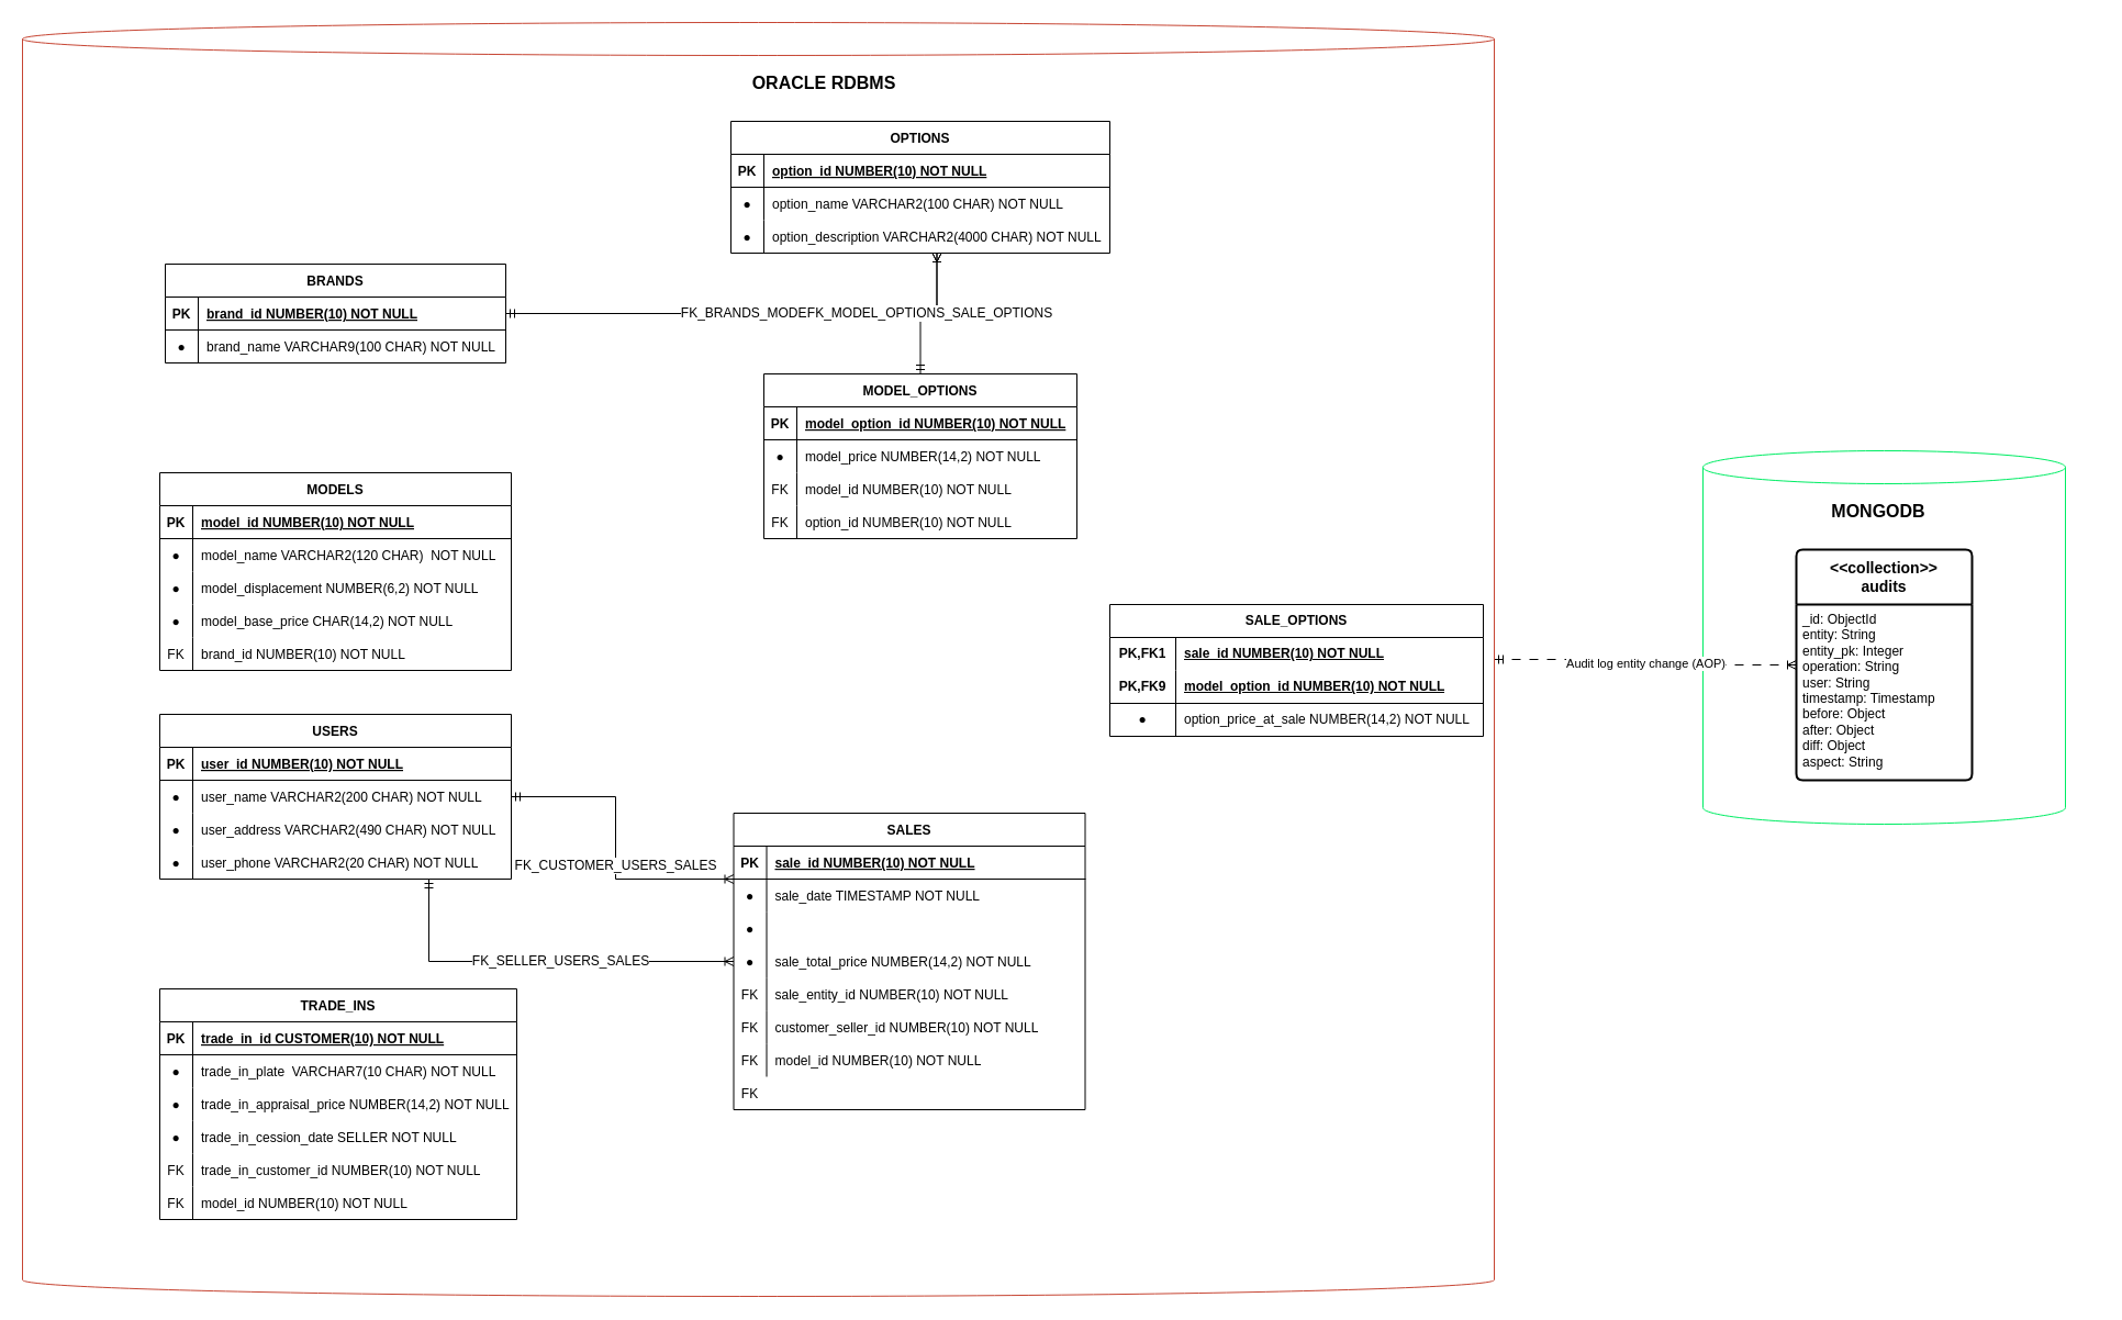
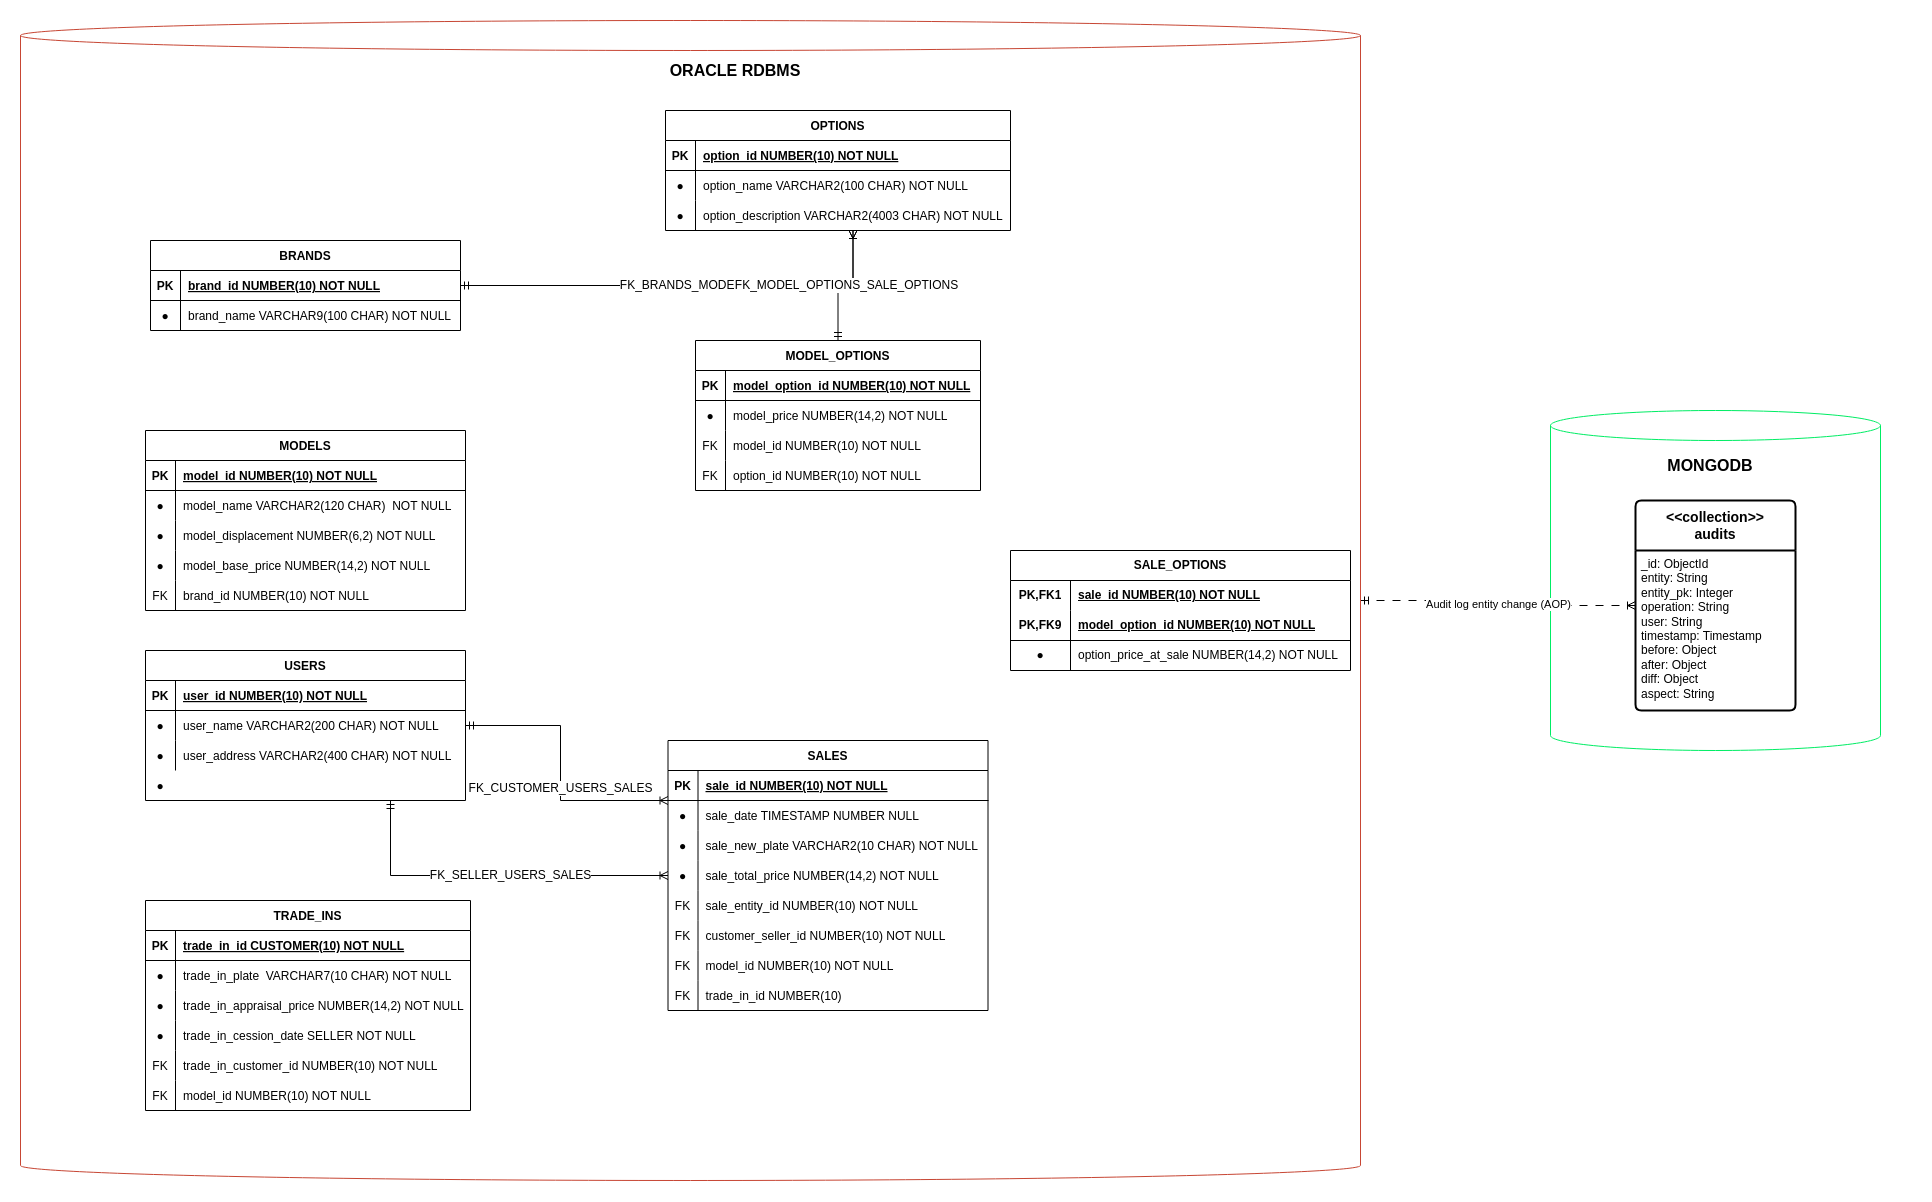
- <mxCell id="12" value="ORACLE RDBMS" style="text;html=1;align=center;verticalAlign=middle;whiteSpace=wrap;rounded=0;fontStyle=1;fontSize=16;" parent="1" vertex="1"><mxGeometry x="140" y="60" width="1220" height="30" as="geometry" /></mxCell>
+ <mxCell id="12" value="ORACLE RDBMS" style="text;html=1;align=center;verticalAlign=middle;whiteSpace=wrap;rounded=0;fontStyle=1;fontSize=16;" parent="1" vertex="1"><mxGeometry x="125" y="55" width="1220" height="30" as="geometry" /></mxCell>
- <mxCell id="39" value="option_description VARCHAR2(4000 CHAR) NOT NULL" style="shape=partialRectangle;overflow=hidden;connectable=0;fillColor=none;top=0;left=0;bottom=0;right=0;align=left;spacingLeft=6;" parent="37" vertex="1"><mxGeometry x="30" width="315" height="30" as="geometry"><mxRectangle width="315" height="30" as="alternateBounds" /></mxGeometry></mxCell>
+ <mxCell id="39" value="option_description VARCHAR2(4003 CHAR) NOT NULL" style="shape=partialRectangle;overflow=hidden;connectable=0;fillColor=none;top=0;left=0;bottom=0;right=0;align=left;spacingLeft=6;" parent="37" vertex="1"><mxGeometry x="30" width="315" height="30" as="geometry"><mxRectangle width="315" height="30" as="alternateBounds" /></mxGeometry></mxCell>
- <mxCell id="25" value="model_base_price CHAR(14,2) NOT NULL" style="shape=partialRectangle;overflow=hidden;connectable=0;fillColor=none;top=0;left=0;bottom=0;right=0;align=left;spacingLeft=6;" parent="23" vertex="1"><mxGeometry x="30" width="290" height="30" as="geometry"><mxRectangle width="290" height="30" as="alternateBounds" /></mxGeometry></mxCell>
+ <mxCell id="25" value="model_base_price NUMBER(14,2) NOT NULL" style="shape=partialRectangle;overflow=hidden;connectable=0;fillColor=none;top=0;left=0;bottom=0;right=0;align=left;spacingLeft=6;" parent="23" vertex="1"><mxGeometry x="30" width="290" height="30" as="geometry"><mxRectangle width="290" height="30" as="alternateBounds" /></mxGeometry></mxCell>
- <mxCell id="62" value="user_address VARCHAR2(490 CHAR) NOT NULL" style="shape=partialRectangle;overflow=hidden;connectable=0;fillColor=none;top=0;left=0;bottom=0;right=0;align=left;spacingLeft=6;" parent="60" vertex="1"><mxGeometry x="30" width="290" height="30" as="geometry"><mxRectangle width="290" height="30" as="alternateBounds" /></mxGeometry></mxCell>
+ <mxCell id="62" value="user_address VARCHAR2(400 CHAR) NOT NULL" style="shape=partialRectangle;overflow=hidden;connectable=0;fillColor=none;top=0;left=0;bottom=0;right=0;align=left;spacingLeft=6;" parent="60" vertex="1"><mxGeometry x="30" width="290" height="30" as="geometry"><mxRectangle width="290" height="30" as="alternateBounds" /></mxGeometry></mxCell>
- <mxCell id="65" value="user_phone VARCHAR2(20 CHAR) NOT NULL" style="shape=partialRectangle;overflow=hidden;connectable=0;fillColor=none;top=0;left=0;bottom=0;right=0;align=left;spacingLeft=6;" parent="63" vertex="1"><mxGeometry x="30" width="290" height="30" as="geometry"><mxRectangle width="290" height="30" as="alternateBounds" /></mxGeometry></mxCell>
- <mxCell id="91" value="sale_date TIMESTAMP NOT NULL" style="shape=partialRectangle;overflow=hidden;connectable=0;fillColor=none;top=0;left=0;bottom=0;right=0;align=left;spacingLeft=6;" parent="89" vertex="1"><mxGeometry x="30" width="290" height="30" as="geometry"><mxRectangle width="290" height="30" as="alternateBounds" /></mxGeometry></mxCell>
+ <mxCell id="91" value="sale_date TIMESTAMP NUMBER NULL" style="shape=partialRectangle;overflow=hidden;connectable=0;fillColor=none;top=0;left=0;bottom=0;right=0;align=left;spacingLeft=6;" parent="89" vertex="1"><mxGeometry x="30" width="290" height="30" as="geometry"><mxRectangle width="290" height="30" as="alternateBounds" /></mxGeometry></mxCell>
+ <mxCell id="94" value="sale_new_plate VARCHAR2(10 CHAR) NOT NULL" style="shape=partialRectangle;overflow=hidden;connectable=0;fillColor=none;top=0;left=0;bottom=0;right=0;align=left;spacingLeft=6;" parent="92" vertex="1"><mxGeometry x="30" width="290" height="30" as="geometry"><mxRectangle width="290" height="30" as="alternateBounds" /></mxGeometry></mxCell>
+ <mxCell id="109" value="trade_in_id NUMBER(10)" style="shape=partialRectangle;overflow=hidden;connectable=0;fillColor=none;top=0;left=0;bottom=0;right=0;align=left;spacingLeft=6;" parent="107" vertex="1"><mxGeometry x="30" width="290" height="30" as="geometry"><mxRectangle width="290" height="30" as="alternateBounds" /></mxGeometry></mxCell>
